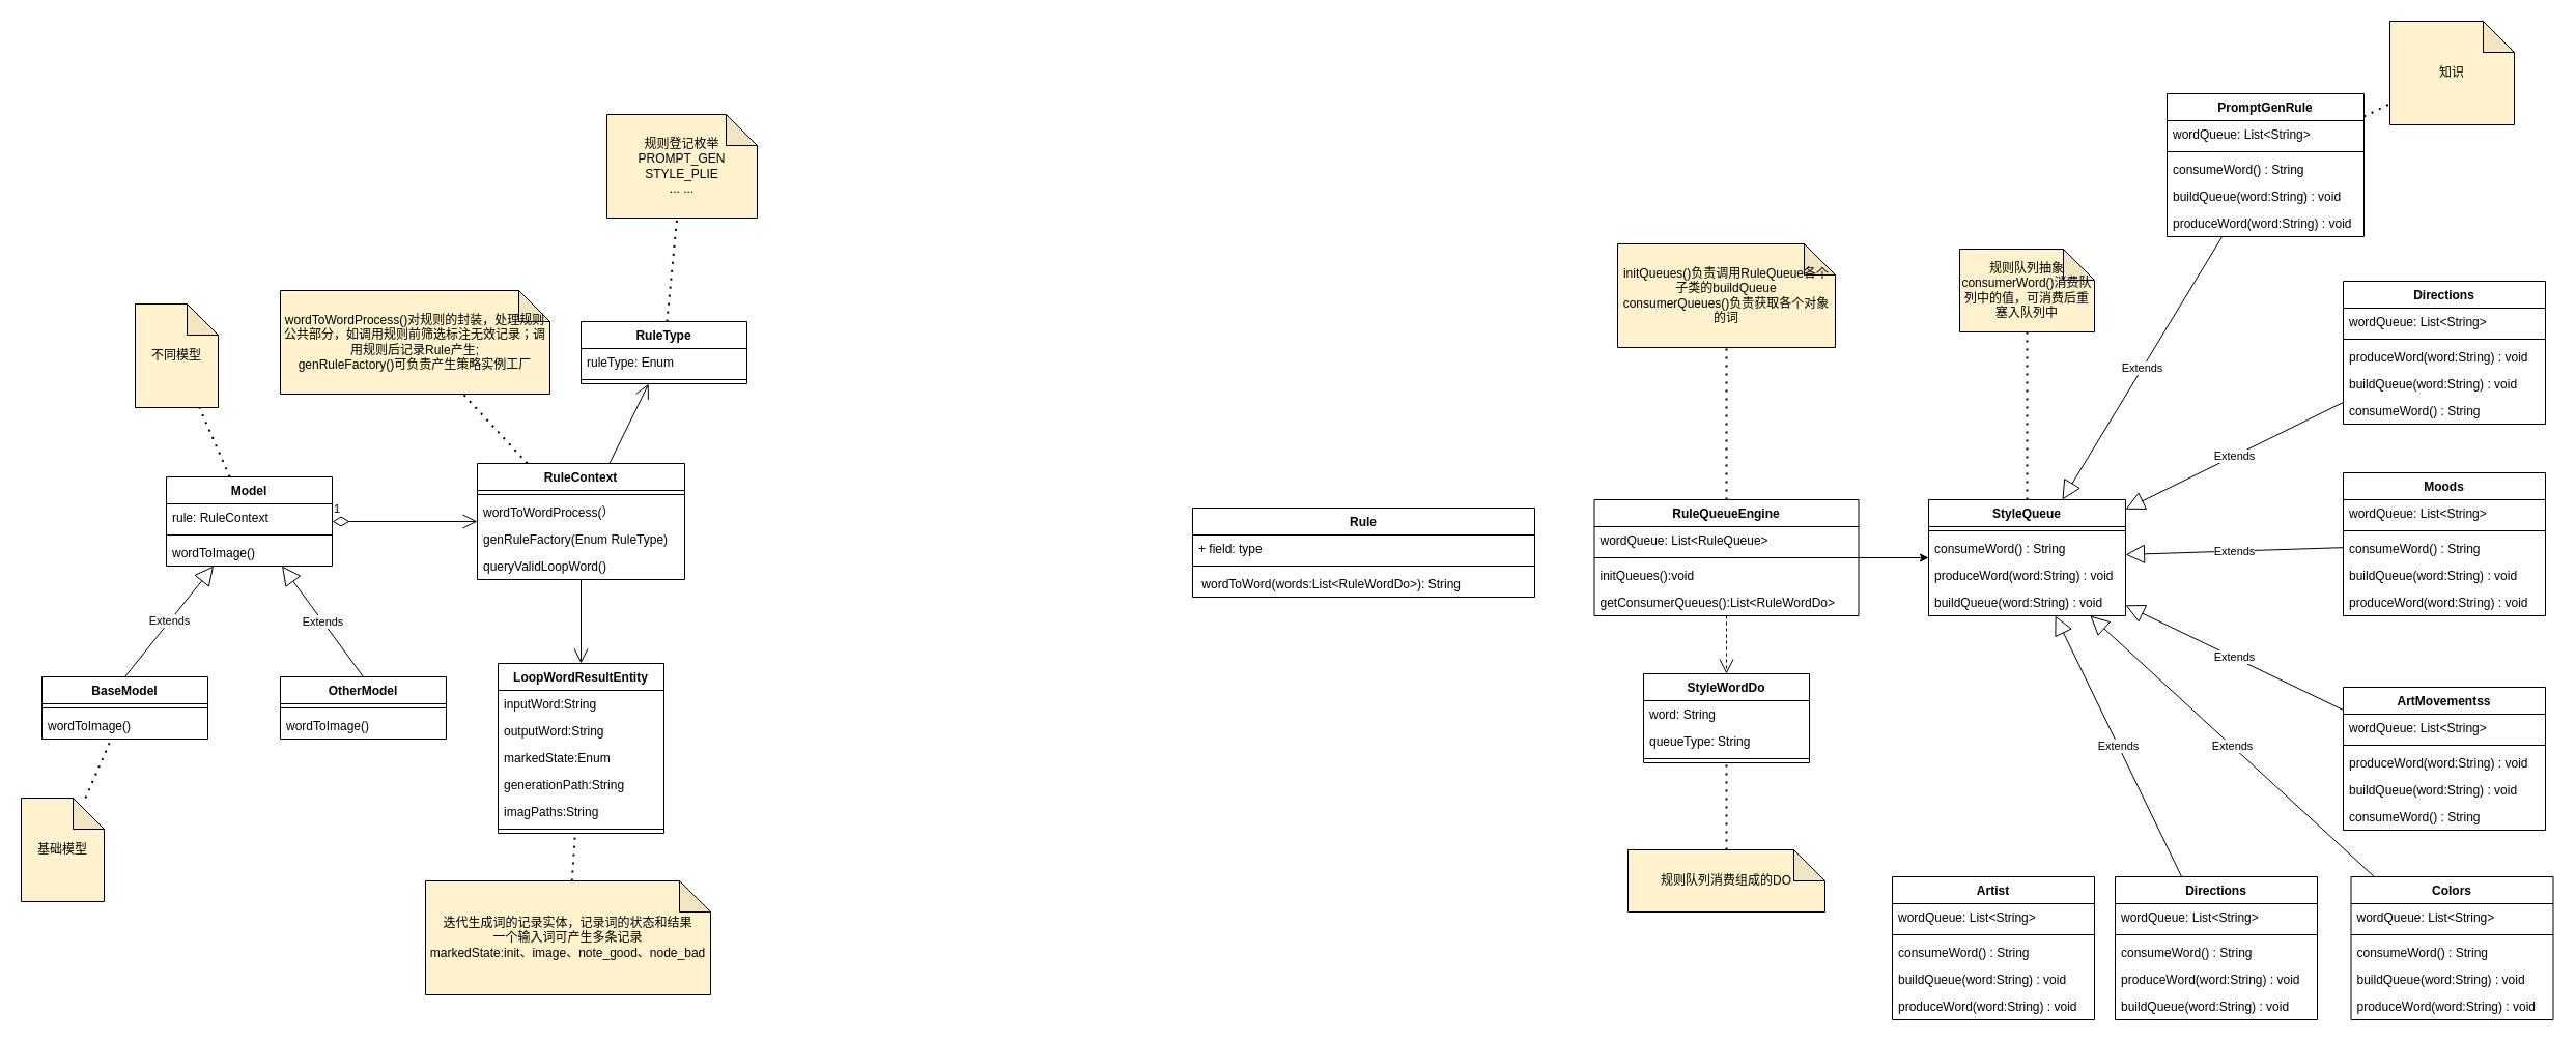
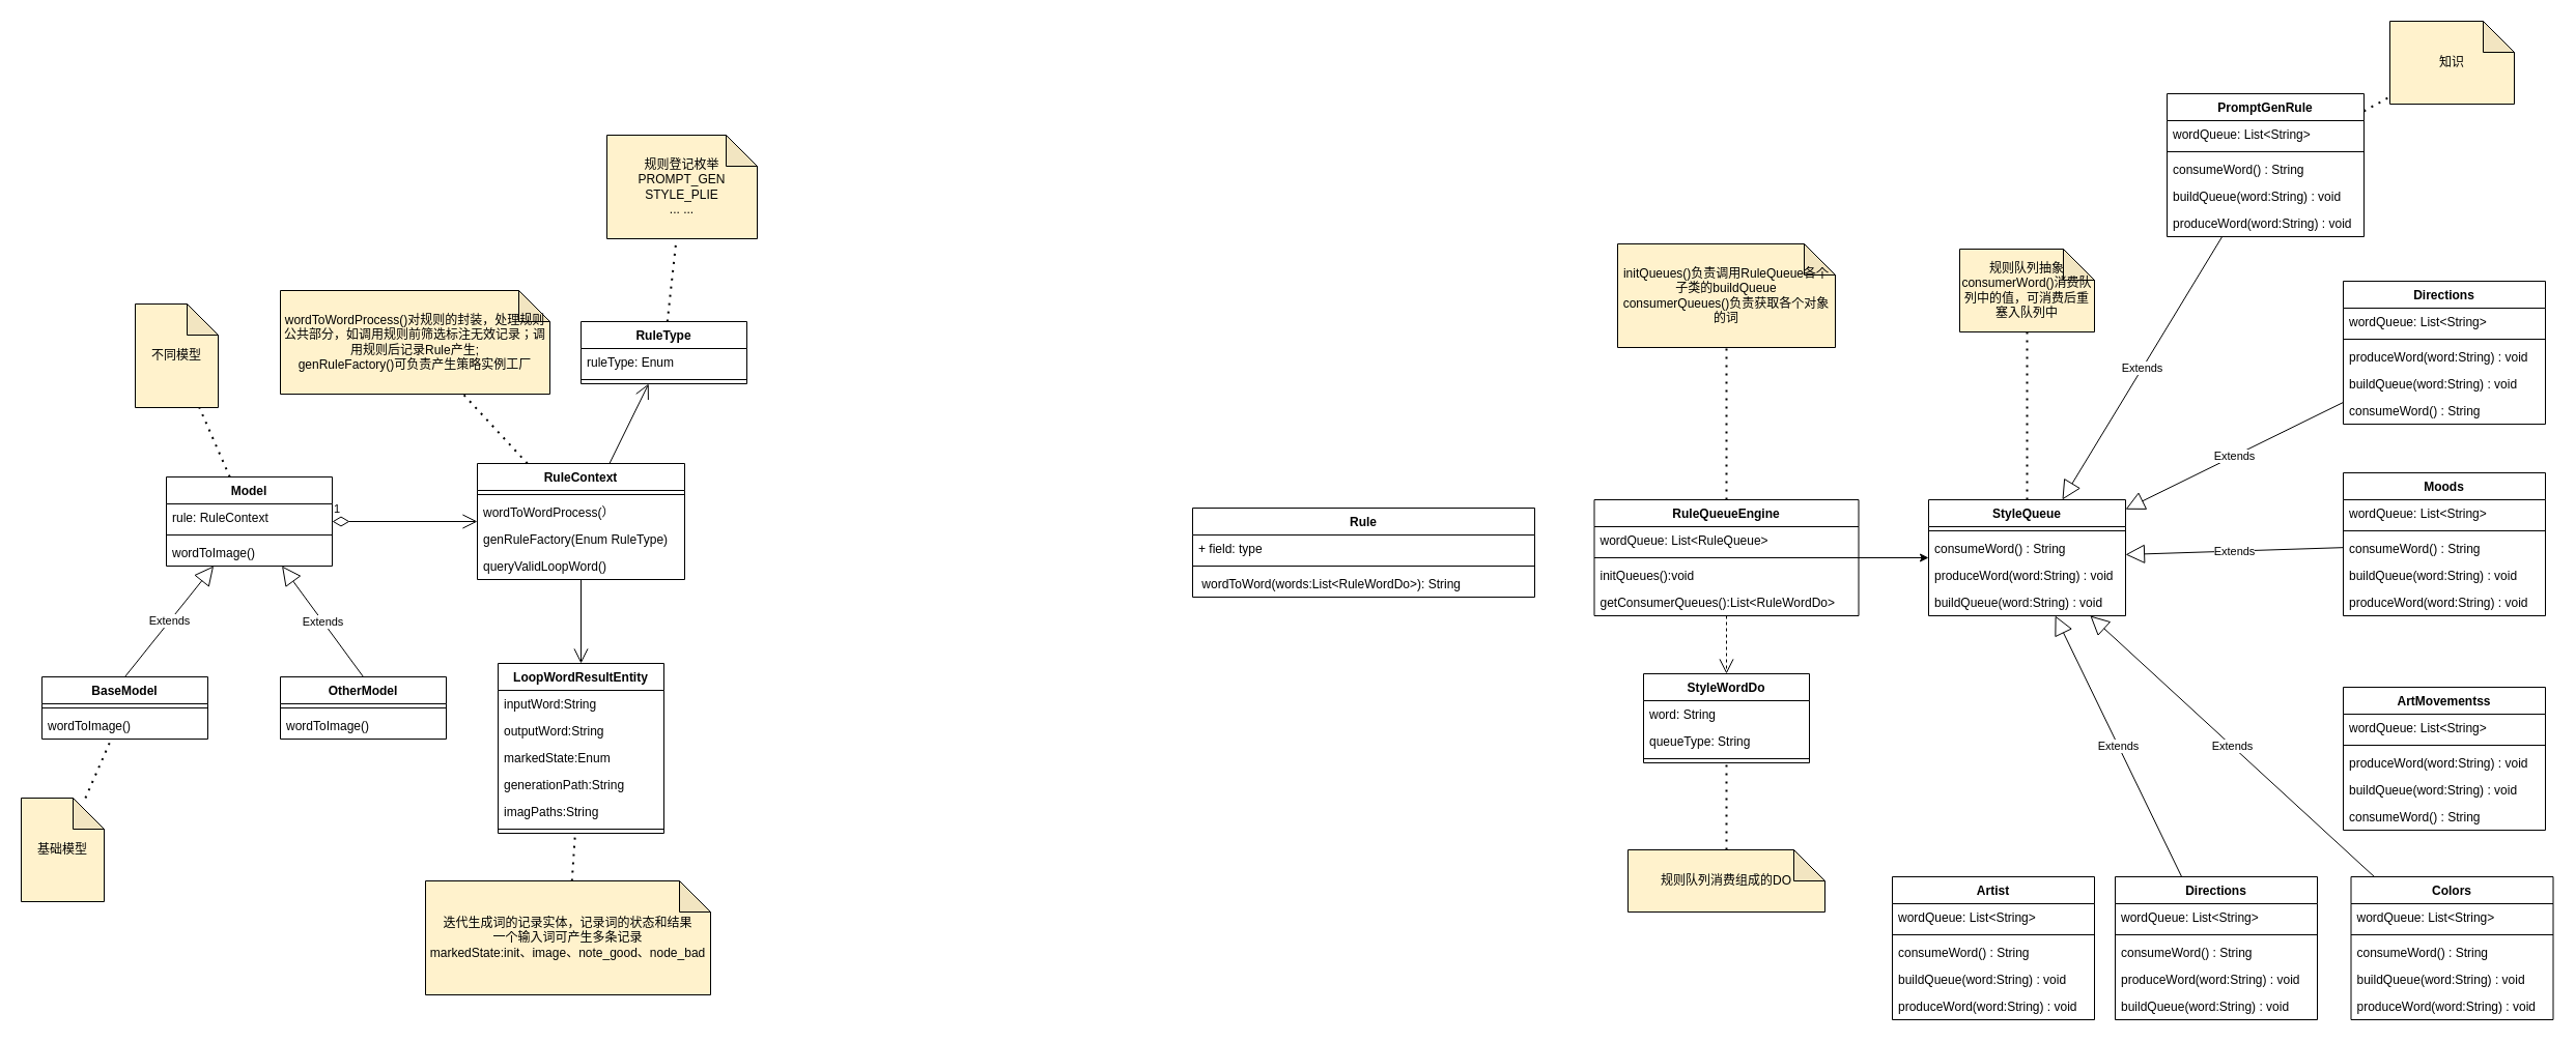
- <mxCell id="43" value="知识" style="shape=note;whiteSpace=wrap;html=1;backgroundOutline=1;darkOpacity=0.05;fillColor=#FFF2CC;" vertex="1" parent="1"><mxGeometry x="2305" y="20" width="120" height="100" as="geometry" /></mxCell>
+ <mxCell id="43" value="知识" style="shape=note;whiteSpace=wrap;html=1;backgroundOutline=1;darkOpacity=0.05;fillColor=#FFF2CC;" vertex="1" parent="1"><mxGeometry x="2305" y="20" width="120" height="80" as="geometry" /></mxCell>
- <mxCell id="59" value="规则登记枚举&lt;br&gt;PROMPT_GEN&lt;br&gt;STYLE_PLIE&lt;br&gt;... ..." style="shape=note;whiteSpace=wrap;html=1;backgroundOutline=1;darkOpacity=0.05;fillColor=#FFF2CC;" vertex="1" parent="1"><mxGeometry x="585" y="110" width="145" height="100" as="geometry" /></mxCell>
+ <mxCell id="59" value="规则登记枚举&lt;br&gt;PROMPT_GEN&lt;br&gt;STYLE_PLIE&lt;br&gt;... ..." style="shape=note;whiteSpace=wrap;html=1;backgroundOutline=1;darkOpacity=0.05;fillColor=#FFF2CC;" vertex="1" parent="1"><mxGeometry x="585" y="130" width="145" height="100" as="geometry" /></mxCell>
- <mxCell id="109" value="Extends" style="endArrow=block;endSize=16;endFill=0;html=1;rounded=0;" edge="1" parent="1" source="85" target="23"><mxGeometry width="160" relative="1" as="geometry"><mxPoint x="2100" y="620" as="sourcePoint" /><mxPoint x="2260" y="620" as="targetPoint" /></mxGeometry></mxCell>
